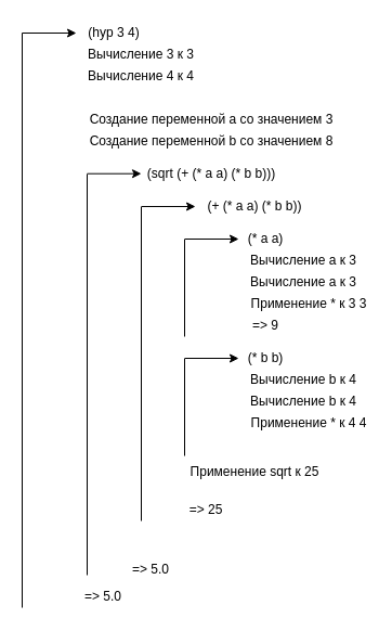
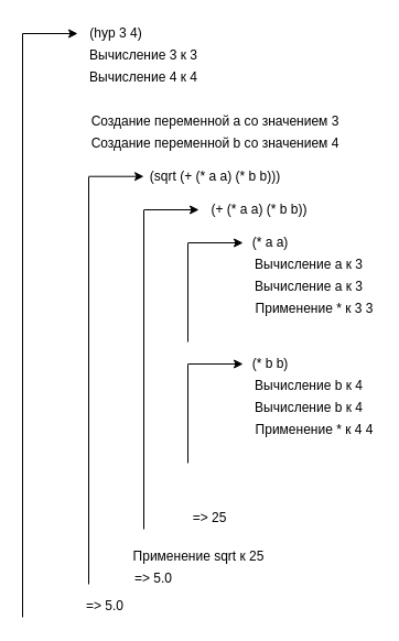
- <mxCell id="8" value="Создание переменной b со значением 8" style="text;html=1;strokeColor=none;fillColor=none;align=center;verticalAlign=middle;whiteSpace=wrap;rounded=0;" parent="1" vertex="1"><mxGeometry x="80" y="120" width="230" height="20" as="geometry" /></mxCell>
+ <mxCell id="8" value="Создание переменной b со значением 4" style="text;html=1;strokeColor=none;fillColor=none;align=center;verticalAlign=middle;whiteSpace=wrap;rounded=0;" parent="1" vertex="1"><mxGeometry x="80" y="120" width="230" height="20" as="geometry" /></mxCell>
- <mxCell id="21" value="=&amp;gt; 9" style="text;html=1;strokeColor=none;fillColor=none;align=center;verticalAlign=middle;whiteSpace=wrap;rounded=0;" parent="1" vertex="1"><mxGeometry x="190" y="290" width="110" height="20" as="geometry" /></mxCell>
- <mxCell id="28" value="Применение sqrt к 25" style="text;html=1;strokeColor=none;fillColor=none;align=center;verticalAlign=middle;whiteSpace=wrap;rounded=0;" parent="1" vertex="1"><mxGeometry x="170" y="425" width="130" height="20" as="geometry" /></mxCell>
+ <mxCell id="28" value="Применение sqrt к 25" style="text;html=1;strokeColor=none;fillColor=none;align=center;verticalAlign=middle;whiteSpace=wrap;rounded=0;" parent="1" vertex="1"><mxGeometry x="115" y="495" width="130" height="20" as="geometry" /></mxCell>
